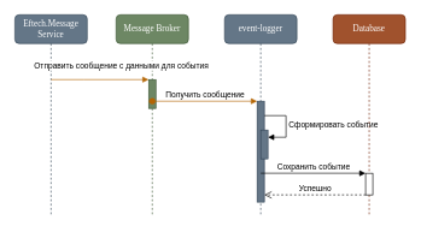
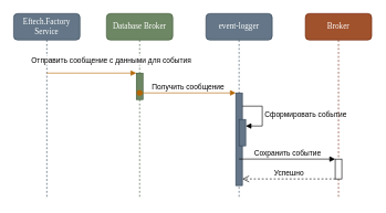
- <mxCell id="11" value="Eftech.Message&lt;br&gt;Service" style="shape=umlLifeline;perimeter=lifelinePerimeter;whiteSpace=wrap;html=1;container=1;collapsible=0;recursiveResize=0;outlineConnect=0;rounded=1;shadow=0;comic=0;labelBackgroundColor=none;strokeWidth=1;fontFamily=Verdana;fontSize=12;align=center;fillColor=#647687;fontColor=#ffffff;strokeColor=#314354;" parent="1" vertex="1"><mxGeometry x="20" y="20" width="100" height="280" as="geometry" /></mxCell>
+ <mxCell id="11" value="Eftech.Factory&lt;br&gt;Service" style="shape=umlLifeline;perimeter=lifelinePerimeter;whiteSpace=wrap;html=1;container=1;collapsible=0;recursiveResize=0;outlineConnect=0;rounded=1;shadow=0;comic=0;labelBackgroundColor=none;strokeWidth=1;fontFamily=Verdana;fontSize=12;align=center;fillColor=#647687;fontColor=#ffffff;strokeColor=#314354;" parent="1" vertex="1"><mxGeometry x="20" y="20" width="100" height="280" as="geometry" /></mxCell>
- <mxCell id="2" value="Message Broker" style="shape=umlLifeline;perimeter=lifelinePerimeter;whiteSpace=wrap;html=1;container=1;collapsible=0;recursiveResize=0;outlineConnect=0;rounded=1;shadow=0;comic=0;labelBackgroundColor=none;strokeWidth=1;fontFamily=Verdana;fontSize=12;align=center;fillColor=#6d8764;strokeColor=#3A5431;fontColor=#ffffff;" parent="1" vertex="1"><mxGeometry x="160" y="20" width="100" height="280" as="geometry" /></mxCell>
+ <mxCell id="2" value="Database Broker" style="shape=umlLifeline;perimeter=lifelinePerimeter;whiteSpace=wrap;html=1;container=1;collapsible=0;recursiveResize=0;outlineConnect=0;rounded=1;shadow=0;comic=0;labelBackgroundColor=none;strokeWidth=1;fontFamily=Verdana;fontSize=12;align=center;fillColor=#6d8764;strokeColor=#3A5431;fontColor=#ffffff;" parent="1" vertex="1"><mxGeometry x="160" y="20" width="100" height="280" as="geometry" /></mxCell>
- <mxCell id="9" value="Database" style="shape=umlLifeline;perimeter=lifelinePerimeter;whiteSpace=wrap;html=1;container=1;collapsible=0;recursiveResize=0;outlineConnect=0;rounded=1;shadow=0;comic=0;labelBackgroundColor=none;strokeWidth=1;fontFamily=Verdana;fontSize=12;align=center;fillColor=#a0522d;fontColor=#ffffff;strokeColor=#6D1F00;" parent="1" vertex="1"><mxGeometry x="460" y="20" width="100" height="280" as="geometry" /></mxCell>
+ <mxCell id="9" value="Broker" style="shape=umlLifeline;perimeter=lifelinePerimeter;whiteSpace=wrap;html=1;container=1;collapsible=0;recursiveResize=0;outlineConnect=0;rounded=1;shadow=0;comic=0;labelBackgroundColor=none;strokeWidth=1;fontFamily=Verdana;fontSize=12;align=center;fillColor=#a0522d;fontColor=#ffffff;strokeColor=#6D1F00;" parent="1" vertex="1"><mxGeometry x="460" y="20" width="100" height="280" as="geometry" /></mxCell>
